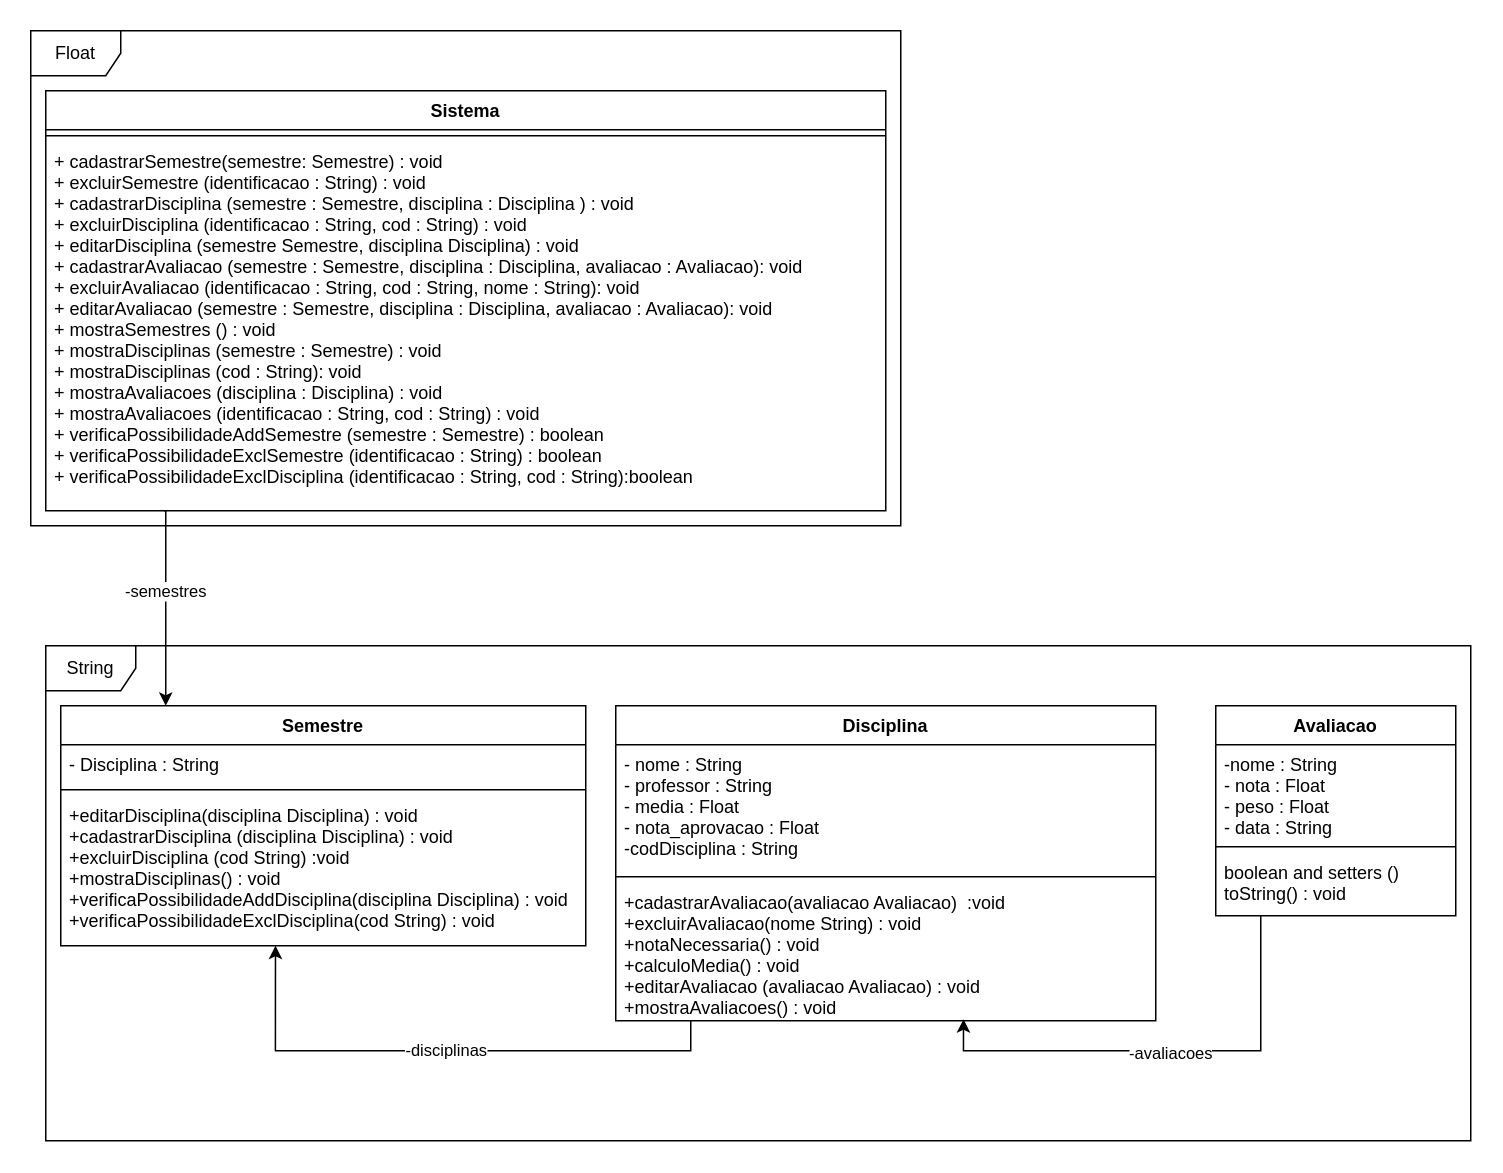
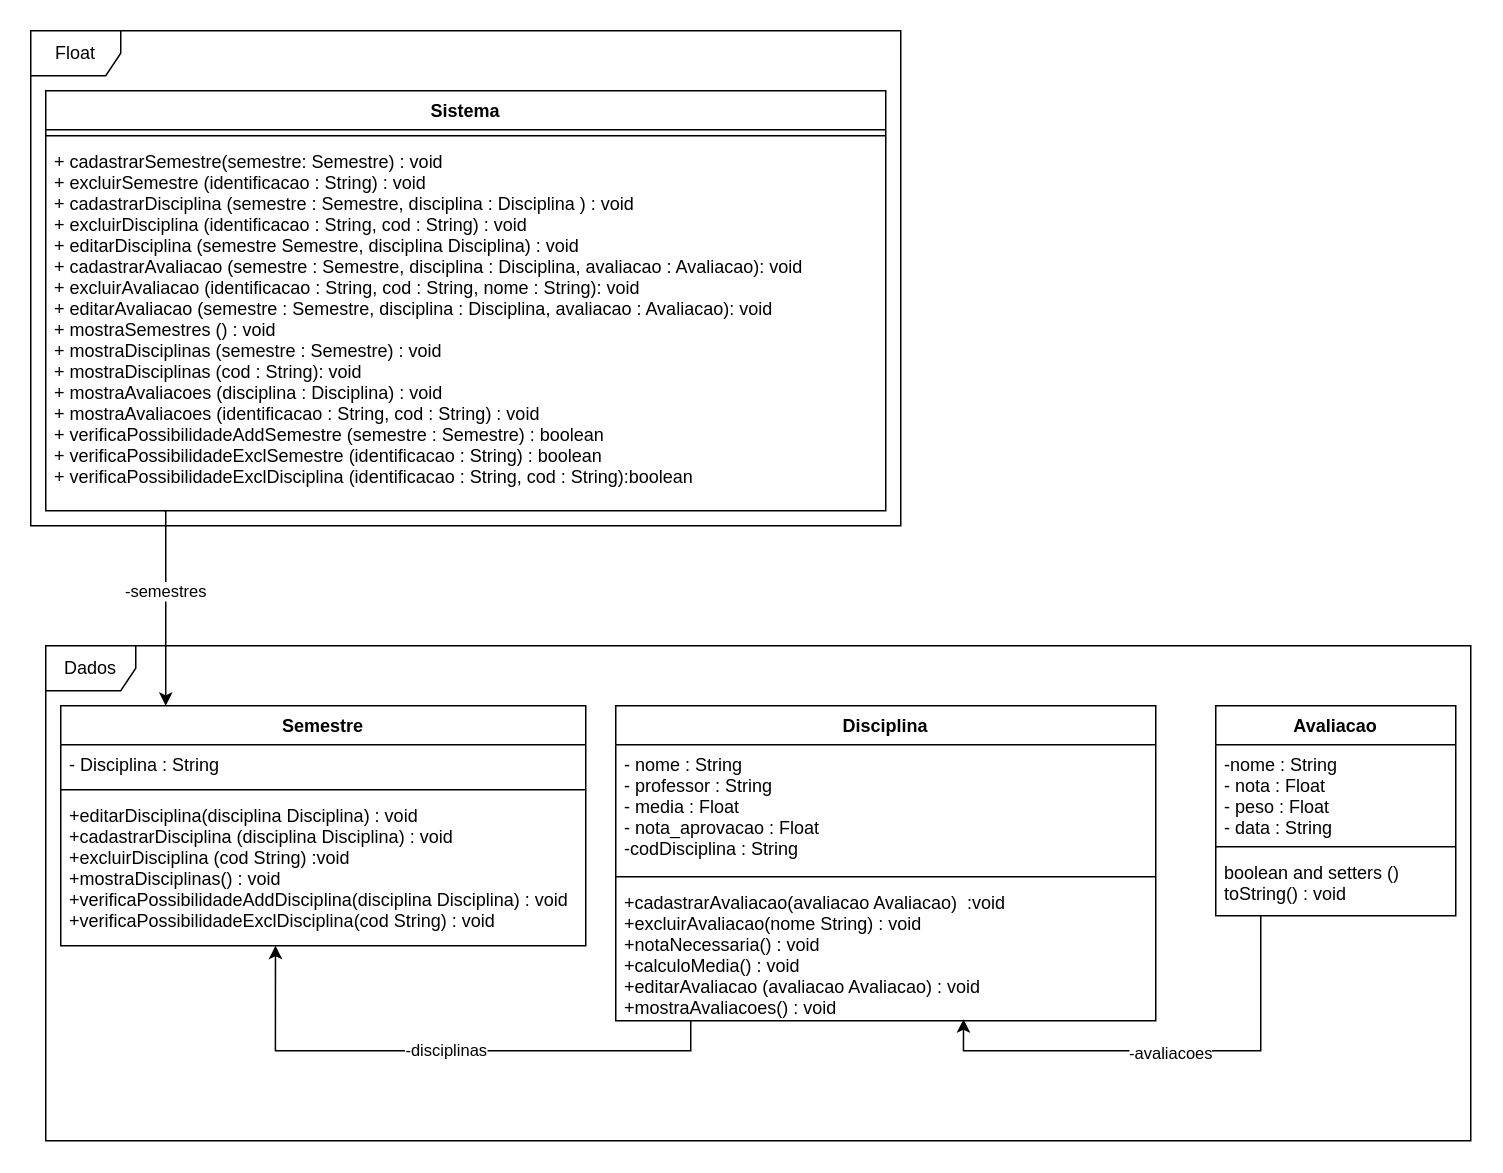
- <mxCell id="7" value="String" style="shape=umlFrame;whiteSpace=wrap;html=1;" parent="1" vertex="1"><mxGeometry x="30" y="430" width="950" height="330" as="geometry" /></mxCell>
+ <mxCell id="7" value="Dados" style="shape=umlFrame;whiteSpace=wrap;html=1;" parent="1" vertex="1"><mxGeometry x="30" y="430" width="950" height="330" as="geometry" /></mxCell>
